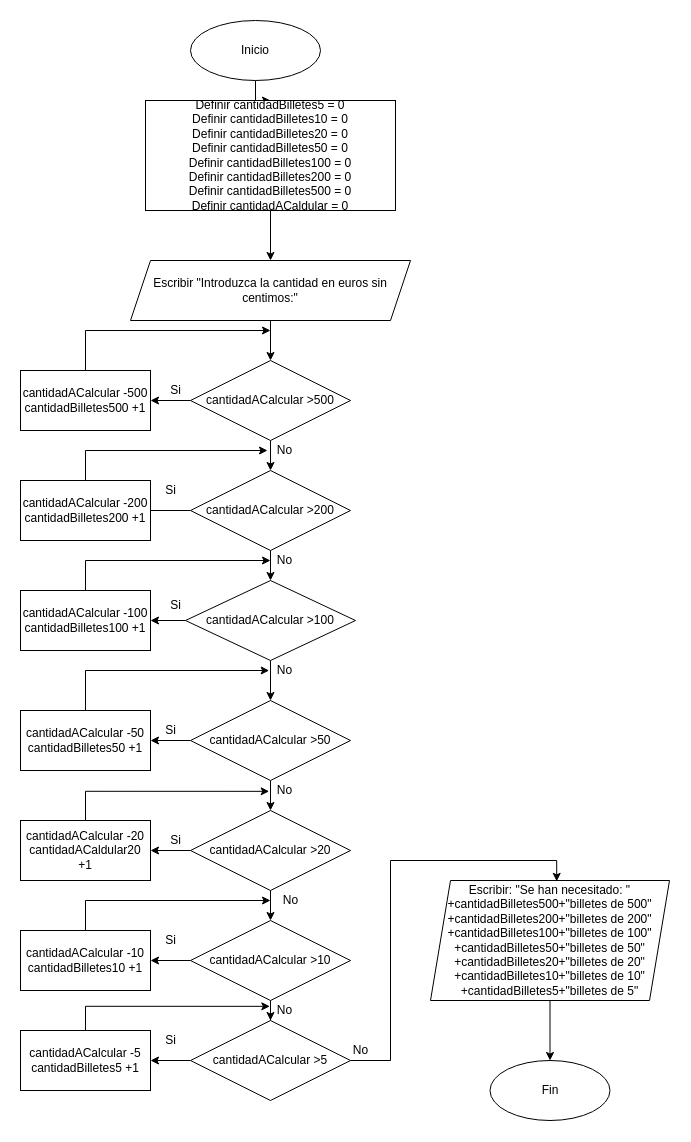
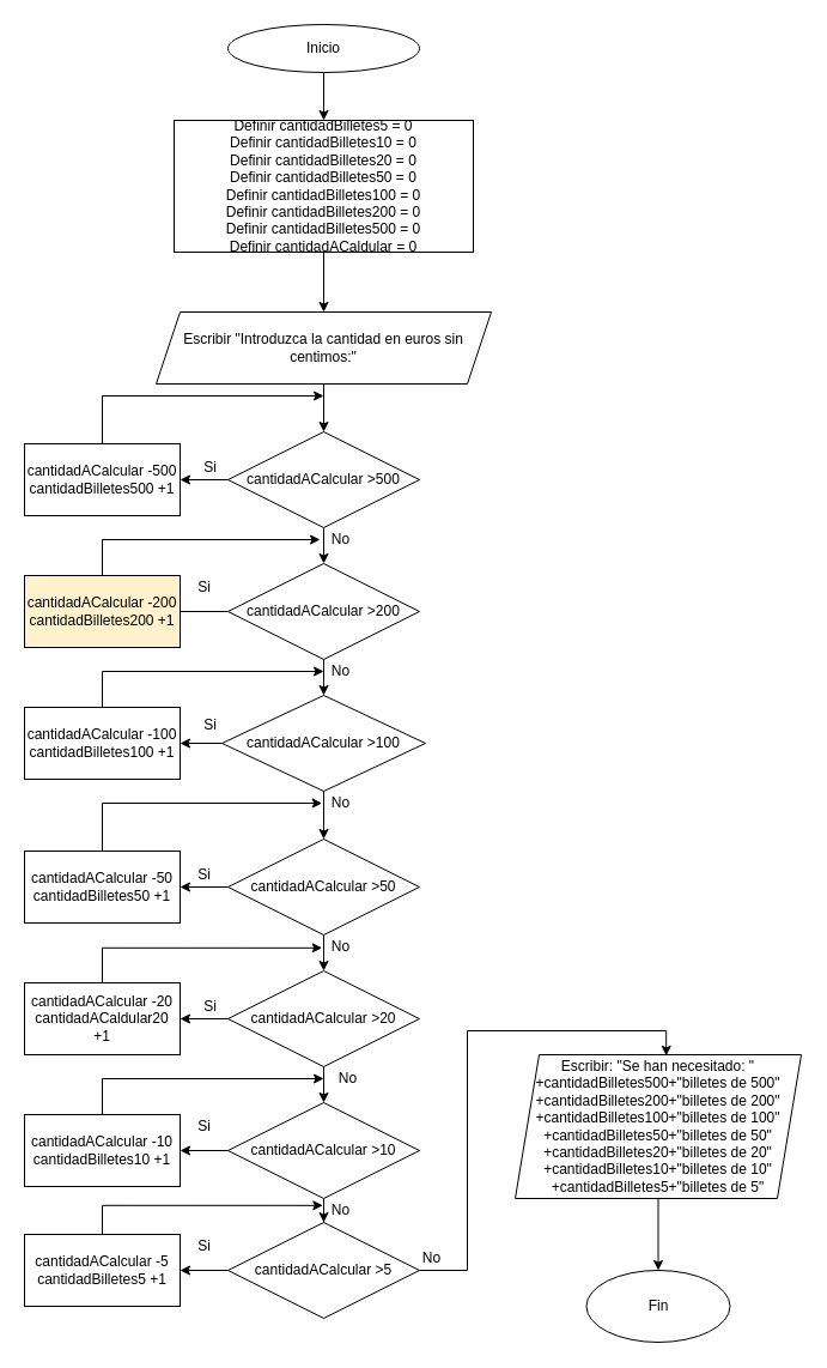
- <mxCell id="3" value="Inicio" style="ellipse;whiteSpace=wrap;html=1;" vertex="1" parent="1"><mxGeometry x="190" y="20" width="130" height="60" as="geometry" /></mxCell>
+ <mxCell id="3" value="Inicio" style="ellipse;whiteSpace=wrap;html=1;" vertex="1" parent="1"><mxGeometry x="190" width="160" height="40" as="geometry" y="20" /></mxCell>
- <mxCell id="19" value="cantidadACalcular -200&lt;br&gt;cantidadBilletes200 +1" style="whiteSpace=wrap;html=1;" vertex="1" parent="1"><mxGeometry x="20" y="480" width="130" height="60" as="geometry" /></mxCell>
+ <mxCell id="19" value="cantidadACalcular -200&lt;br&gt;cantidadBilletes200 +1" style="whiteSpace=wrap;html=1;fillColor=#fff2cc;" vertex="1" parent="1"><mxGeometry x="20" y="480" width="130" height="60" as="geometry" /></mxCell>
